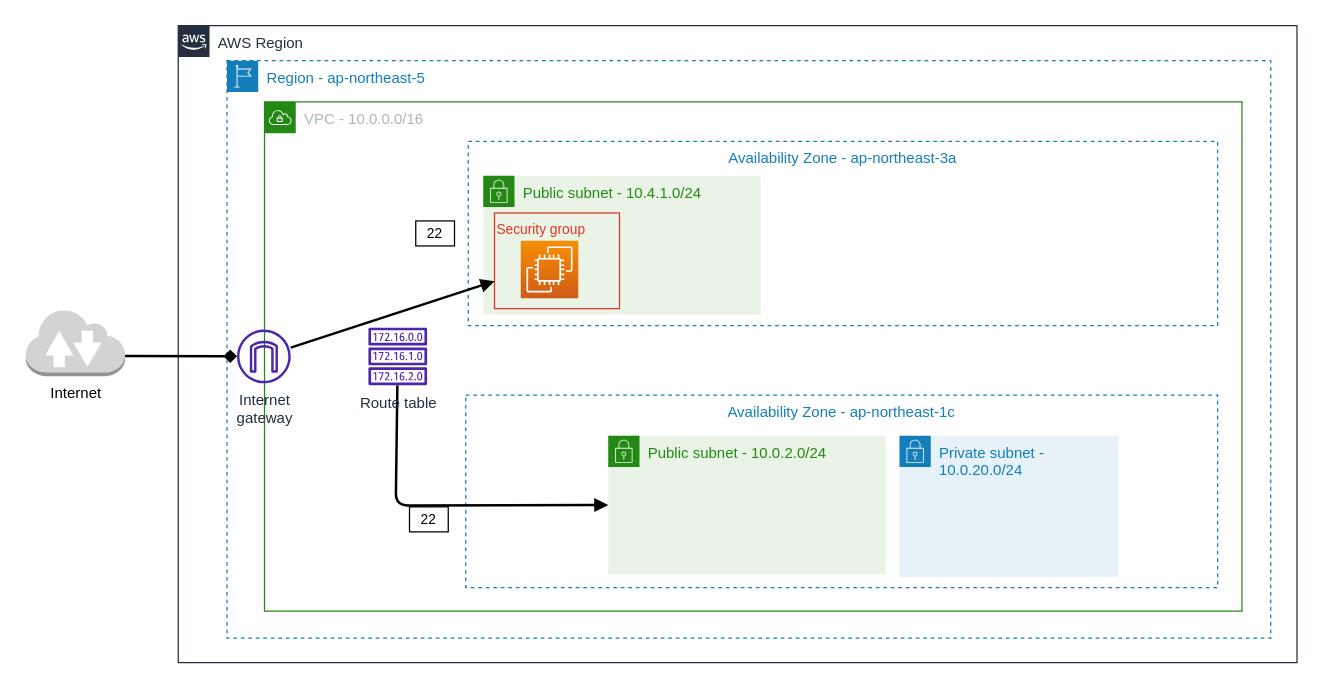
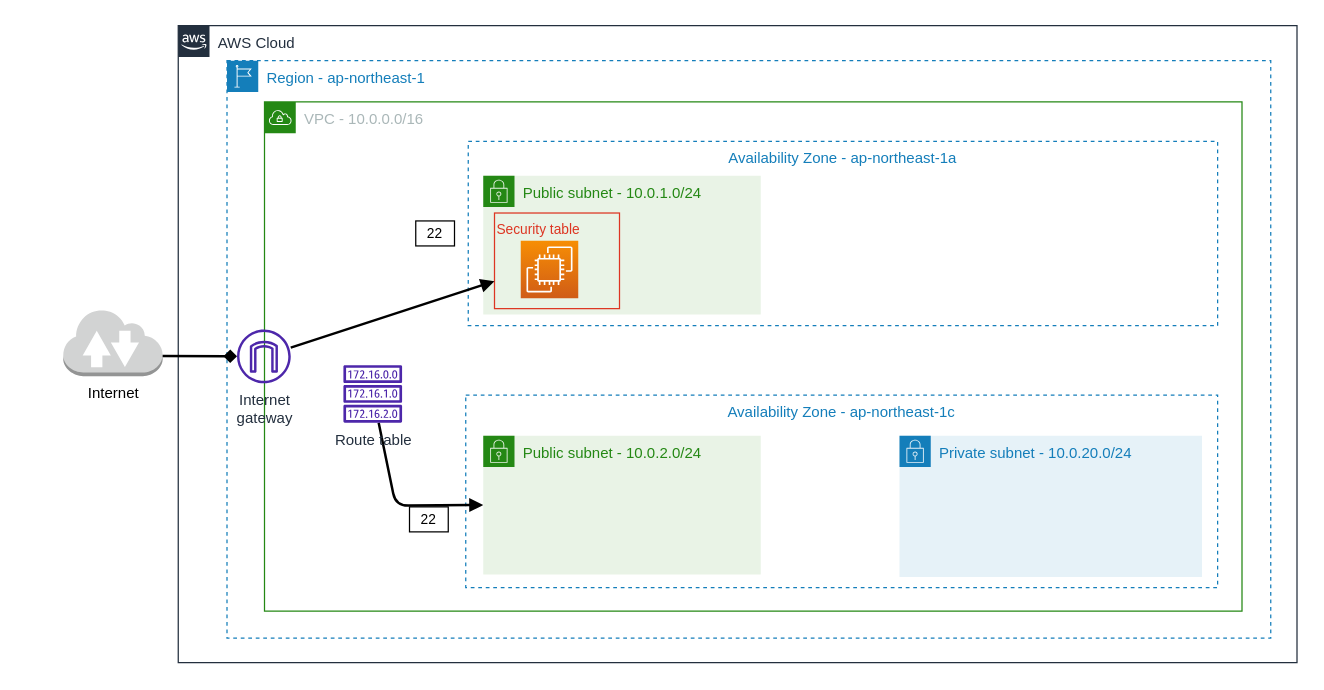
- <mxCell id="2" value="AWS Region" style="points=[[0,0],[0.25,0],[0.5,0],[0.75,0],[1,0],[1,0.25],[1,0.5],[1,0.75],[1,1],[0.75,1],[0.5,1],[0.25,1],[0,1],[0,0.75],[0,0.5],[0,0.25]];outlineConnect=0;gradientColor=none;html=1;whiteSpace=wrap;fontSize=12;fontStyle=0;container=1;pointerEvents=0;collapsible=0;recursiveResize=0;shape=mxgraph.aws4.group;grIcon=mxgraph.aws4.group_aws_cloud_alt;strokeColor=#232F3E;fillColor=none;verticalAlign=top;align=left;spacingLeft=30;fontColor=#232F3E;dashed=0;" vertex="1" parent="1"><mxGeometry x="142" y="20" width="895" height="509.66" as="geometry" /></mxCell>
+ <mxCell id="2" value="AWS Cloud" style="points=[[0,0],[0.25,0],[0.5,0],[0.75,0],[1,0],[1,0.25],[1,0.5],[1,0.75],[1,1],[0.75,1],[0.5,1],[0.25,1],[0,1],[0,0.75],[0,0.5],[0,0.25]];outlineConnect=0;gradientColor=none;html=1;whiteSpace=wrap;fontSize=12;fontStyle=0;container=1;pointerEvents=0;collapsible=0;recursiveResize=0;shape=mxgraph.aws4.group;grIcon=mxgraph.aws4.group_aws_cloud_alt;strokeColor=#232F3E;fillColor=none;verticalAlign=top;align=left;spacingLeft=30;fontColor=#232F3E;dashed=0;" vertex="1" parent="1"><mxGeometry x="142" y="20" width="895" height="509.66" as="geometry" /></mxCell>
- <mxCell id="3" value="Region - ap-northeast-5" style="points=[[0,0],[0.25,0],[0.5,0],[0.75,0],[1,0],[1,0.25],[1,0.5],[1,0.75],[1,1],[0.75,1],[0.5,1],[0.25,1],[0,1],[0,0.75],[0,0.5],[0,0.25]];outlineConnect=0;gradientColor=none;html=1;whiteSpace=wrap;fontSize=12;fontStyle=0;container=1;pointerEvents=0;collapsible=0;recursiveResize=0;shape=mxgraph.aws4.group;grIcon=mxgraph.aws4.group_region;strokeColor=#147EBA;fillColor=none;verticalAlign=top;align=left;spacingLeft=30;fontColor=#147EBA;dashed=1;" vertex="1" parent="2"><mxGeometry x="39" y="28" width="835" height="462" as="geometry" /></mxCell>
+ <mxCell id="3" value="Region - ap-northeast-1" style="points=[[0,0],[0.25,0],[0.5,0],[0.75,0],[1,0],[1,0.25],[1,0.5],[1,0.75],[1,1],[0.75,1],[0.5,1],[0.25,1],[0,1],[0,0.75],[0,0.5],[0,0.25]];outlineConnect=0;gradientColor=none;html=1;whiteSpace=wrap;fontSize=12;fontStyle=0;container=1;pointerEvents=0;collapsible=0;recursiveResize=0;shape=mxgraph.aws4.group;grIcon=mxgraph.aws4.group_region;strokeColor=#147EBA;fillColor=none;verticalAlign=top;align=left;spacingLeft=30;fontColor=#147EBA;dashed=1;" vertex="1" parent="2"><mxGeometry x="39" y="28" width="835" height="462" as="geometry" /></mxCell>
- <mxCell id="5" value="Availability Zone - ap-northeast-3a" style="fillColor=none;strokeColor=#147EBA;dashed=1;verticalAlign=top;fontStyle=0;fontColor=#147EBA;" vertex="1" parent="4"><mxGeometry x="163" y="31.5" width="599.5" height="147.5" as="geometry" /></mxCell>
+ <mxCell id="5" value="Availability Zone - ap-northeast-1a" style="fillColor=none;strokeColor=#147EBA;dashed=1;verticalAlign=top;fontStyle=0;fontColor=#147EBA;" vertex="1" parent="4"><mxGeometry x="163" y="31.5" width="599.5" height="147.5" as="geometry" /></mxCell>
- <mxCell id="7" value="Public subnet - 10.4.1.0/24" style="points=[[0,0],[0.25,0],[0.5,0],[0.75,0],[1,0],[1,0.25],[1,0.5],[1,0.75],[1,1],[0.75,1],[0.5,1],[0.25,1],[0,1],[0,0.75],[0,0.5],[0,0.25]];outlineConnect=0;gradientColor=none;html=1;whiteSpace=wrap;fontSize=12;fontStyle=0;container=1;pointerEvents=0;collapsible=0;recursiveResize=0;shape=mxgraph.aws4.group;grIcon=mxgraph.aws4.group_security_group;grStroke=0;strokeColor=#248814;fillColor=#E9F3E6;verticalAlign=top;align=left;spacingLeft=30;fontColor=#248814;dashed=0;" vertex="1" parent="4"><mxGeometry x="175" y="59" width="222" height="111" as="geometry" /></mxCell>
+ <mxCell id="7" value="Public subnet - 10.0.1.0/24" style="points=[[0,0],[0.25,0],[0.5,0],[0.75,0],[1,0],[1,0.25],[1,0.5],[1,0.75],[1,1],[0.75,1],[0.5,1],[0.25,1],[0,1],[0,0.75],[0,0.5],[0,0.25]];outlineConnect=0;gradientColor=none;html=1;whiteSpace=wrap;fontSize=12;fontStyle=0;container=1;pointerEvents=0;collapsible=0;recursiveResize=0;shape=mxgraph.aws4.group;grIcon=mxgraph.aws4.group_security_group;grStroke=0;strokeColor=#248814;fillColor=#E9F3E6;verticalAlign=top;align=left;spacingLeft=30;fontColor=#248814;dashed=0;" vertex="1" parent="4"><mxGeometry x="175" y="59" width="222" height="111" as="geometry" /></mxCell>
- <mxCell id="8" value="&lt;font style=&quot;font-size: 11px;&quot;&gt;Security group&lt;/font&gt;" style="fillColor=none;strokeColor=#DD3522;verticalAlign=top;fontStyle=0;fontColor=#DD3522;shadow=0;fontSize=11;html=1;align=left;resizable=1;rotatable=1;cloneable=1;deletable=1;treeFolding=0;treeMoving=0;pointerEvents=1;fixedWidth=0;strokeOpacity=100;imageHeight=24;imageVerticalAlign=middle;labelPosition=center;verticalLabelPosition=middle;textDirection=ltr;horizontal=1;" vertex="1" parent="7"><mxGeometry x="9" y="29.91" width="100" height="76.5" as="geometry" /></mxCell>
+ <mxCell id="8" value="&lt;font style=&quot;font-size: 11px;&quot;&gt;Security table&lt;/font&gt;" style="fillColor=none;strokeColor=#DD3522;verticalAlign=top;fontStyle=0;fontColor=#DD3522;shadow=0;fontSize=11;html=1;align=left;resizable=1;rotatable=1;cloneable=1;deletable=1;treeFolding=0;treeMoving=0;pointerEvents=1;fixedWidth=0;strokeOpacity=100;imageHeight=24;imageVerticalAlign=middle;labelPosition=center;verticalLabelPosition=middle;textDirection=ltr;horizontal=1;" vertex="1" parent="7"><mxGeometry x="9" y="29.91" width="100" height="76.5" as="geometry" /></mxCell>
- <mxCell id="18" value="&lt;font color=&quot;#000000&quot;&gt;Internet&lt;/font&gt;" style="outlineConnect=0;dashed=0;verticalLabelPosition=bottom;verticalAlign=top;align=center;html=1;shape=mxgraph.aws3.internet_2;fillColor=#D2D3D3;gradientColor=none;fontFamily=Helvetica;fontSize=12;fontColor=default;strokeColor=default;" vertex="1" parent="1"><mxGeometry x="20" y="246.41" width="79.5" height="54" as="geometry" /></mxCell>
+ <mxCell id="18" value="&lt;font color=&quot;#000000&quot;&gt;Internet&lt;/font&gt;" style="outlineConnect=0;dashed=0;verticalLabelPosition=bottom;verticalAlign=top;align=center;html=1;shape=mxgraph.aws3.internet_2;fillColor=#D2D3D3;gradientColor=none;fontFamily=Helvetica;fontSize=12;fontColor=default;strokeColor=default;" vertex="1" parent="1"><mxGeometry x="50" y="246.41" width="79.5" height="54" as="geometry" /></mxCell>
- <mxCell id="15" value="Route table" style="sketch=0;outlineConnect=0;fontColor=#232F3E;gradientColor=none;fillColor=#4D27AA;strokeColor=none;dashed=0;verticalLabelPosition=bottom;verticalAlign=top;align=center;fontSize=12;fontStyle=0;aspect=fixed;pointerEvents=1;shape=mxgraph.aws4.route_table;html=1;" vertex="1" parent="4"><mxGeometry x="83" y="180.65" width="47.21" height="46" as="geometry" /></mxCell>
+ <mxCell id="15" value="Route table" style="sketch=0;outlineConnect=0;fontColor=#232F3E;gradientColor=none;fillColor=#4D27AA;strokeColor=none;dashed=0;verticalLabelPosition=bottom;verticalAlign=top;align=center;fontSize=12;fontStyle=0;aspect=fixed;pointerEvents=1;shape=mxgraph.aws4.route_table;html=1;" vertex="1" parent="4"><mxGeometry x="63" y="210.65" width="47.21" height="46" as="geometry" /></mxCell>
- <mxCell id="12" value="Public subnet - 10.0.2.0/24" style="points=[[0,0],[0.25,0],[0.5,0],[0.75,0],[1,0],[1,0.25],[1,0.5],[1,0.75],[1,1],[0.75,1],[0.5,1],[0.25,1],[0,1],[0,0.75],[0,0.5],[0,0.25]];outlineConnect=0;gradientColor=none;html=1;whiteSpace=wrap;fontSize=12;fontStyle=0;container=1;pointerEvents=0;collapsible=0;recursiveResize=0;shape=mxgraph.aws4.group;grIcon=mxgraph.aws4.group_security_group;grStroke=0;strokeColor=#248814;fillColor=#E9F3E6;verticalAlign=top;align=left;spacingLeft=30;fontColor=#248814;dashed=0;" vertex="1" parent="4"><mxGeometry x="275" y="267" width="222" height="111" as="geometry" /></mxCell>
+ <mxCell id="12" value="Public subnet - 10.0.2.0/24" style="points=[[0,0],[0.25,0],[0.5,0],[0.75,0],[1,0],[1,0.25],[1,0.5],[1,0.75],[1,1],[0.75,1],[0.5,1],[0.25,1],[0,1],[0,0.75],[0,0.5],[0,0.25]];outlineConnect=0;gradientColor=none;html=1;whiteSpace=wrap;fontSize=12;fontStyle=0;container=1;pointerEvents=0;collapsible=0;recursiveResize=0;shape=mxgraph.aws4.group;grIcon=mxgraph.aws4.group_security_group;grStroke=0;strokeColor=#248814;fillColor=#E9F3E6;verticalAlign=top;align=left;spacingLeft=30;fontColor=#248814;dashed=0;" vertex="1" parent="4"><mxGeometry x="175" y="267" width="222" height="111" as="geometry" /></mxCell>
- <mxCell id="10" value="Private subnet - 10.0.20.0/24" style="points=[[0,0],[0.25,0],[0.5,0],[0.75,0],[1,0],[1,0.25],[1,0.5],[1,0.75],[1,1],[0.75,1],[0.5,1],[0.25,1],[0,1],[0,0.75],[0,0.5],[0,0.25]];outlineConnect=0;gradientColor=none;html=1;whiteSpace=wrap;fontSize=12;fontStyle=0;container=1;pointerEvents=0;collapsible=0;recursiveResize=0;shape=mxgraph.aws4.group;grIcon=mxgraph.aws4.group_security_group;grStroke=0;strokeColor=#147EBA;fillColor=#E6F2F8;verticalAlign=top;align=left;spacingLeft=30;fontColor=#147EBA;dashed=0;" vertex="1" parent="4"><mxGeometry x="508" y="267" width="175" height="113" as="geometry" /></mxCell>
+ <mxCell id="10" value="Private subnet - 10.0.20.0/24" style="points=[[0,0],[0.25,0],[0.5,0],[0.75,0],[1,0],[1,0.25],[1,0.5],[1,0.75],[1,1],[0.75,1],[0.5,1],[0.25,1],[0,1],[0,0.75],[0,0.5],[0,0.25]];outlineConnect=0;gradientColor=none;html=1;whiteSpace=wrap;fontSize=12;fontStyle=0;container=1;pointerEvents=0;collapsible=0;recursiveResize=0;shape=mxgraph.aws4.group;grIcon=mxgraph.aws4.group_security_group;grStroke=0;strokeColor=#147EBA;fillColor=#E6F2F8;verticalAlign=top;align=left;spacingLeft=30;fontColor=#147EBA;dashed=0;" vertex="1" parent="4"><mxGeometry x="508" y="267" width="242" height="113" as="geometry" /></mxCell>
